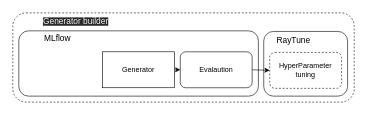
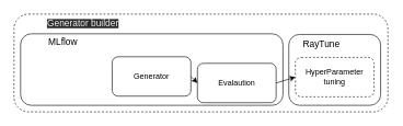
- <mxCell id="6" value="Generator" style="whiteSpace=wrap;html=1;rounded=0;" parent="1" vertex="1"><mxGeometry x="169.81" y="86" width="120" height="60" as="geometry" /></mxCell>
+ <mxCell id="6" value="Generator" style="rounded=1;whiteSpace=wrap;html=1;" parent="1" vertex="1"><mxGeometry x="169.81" y="86" width="120" height="60" as="geometry" /></mxCell>
- <mxCell id="5" value="Evalaution" style="rounded=1;whiteSpace=wrap;html=1;" parent="1" vertex="1"><mxGeometry x="299.81" y="86" width="120" height="60" as="geometry" /></mxCell>
+ <mxCell id="5" value="Evalaution" style="rounded=1;whiteSpace=wrap;html=1;" parent="1" vertex="1"><mxGeometry x="299.81" y="96" width="120" height="60" as="geometry" /></mxCell>
